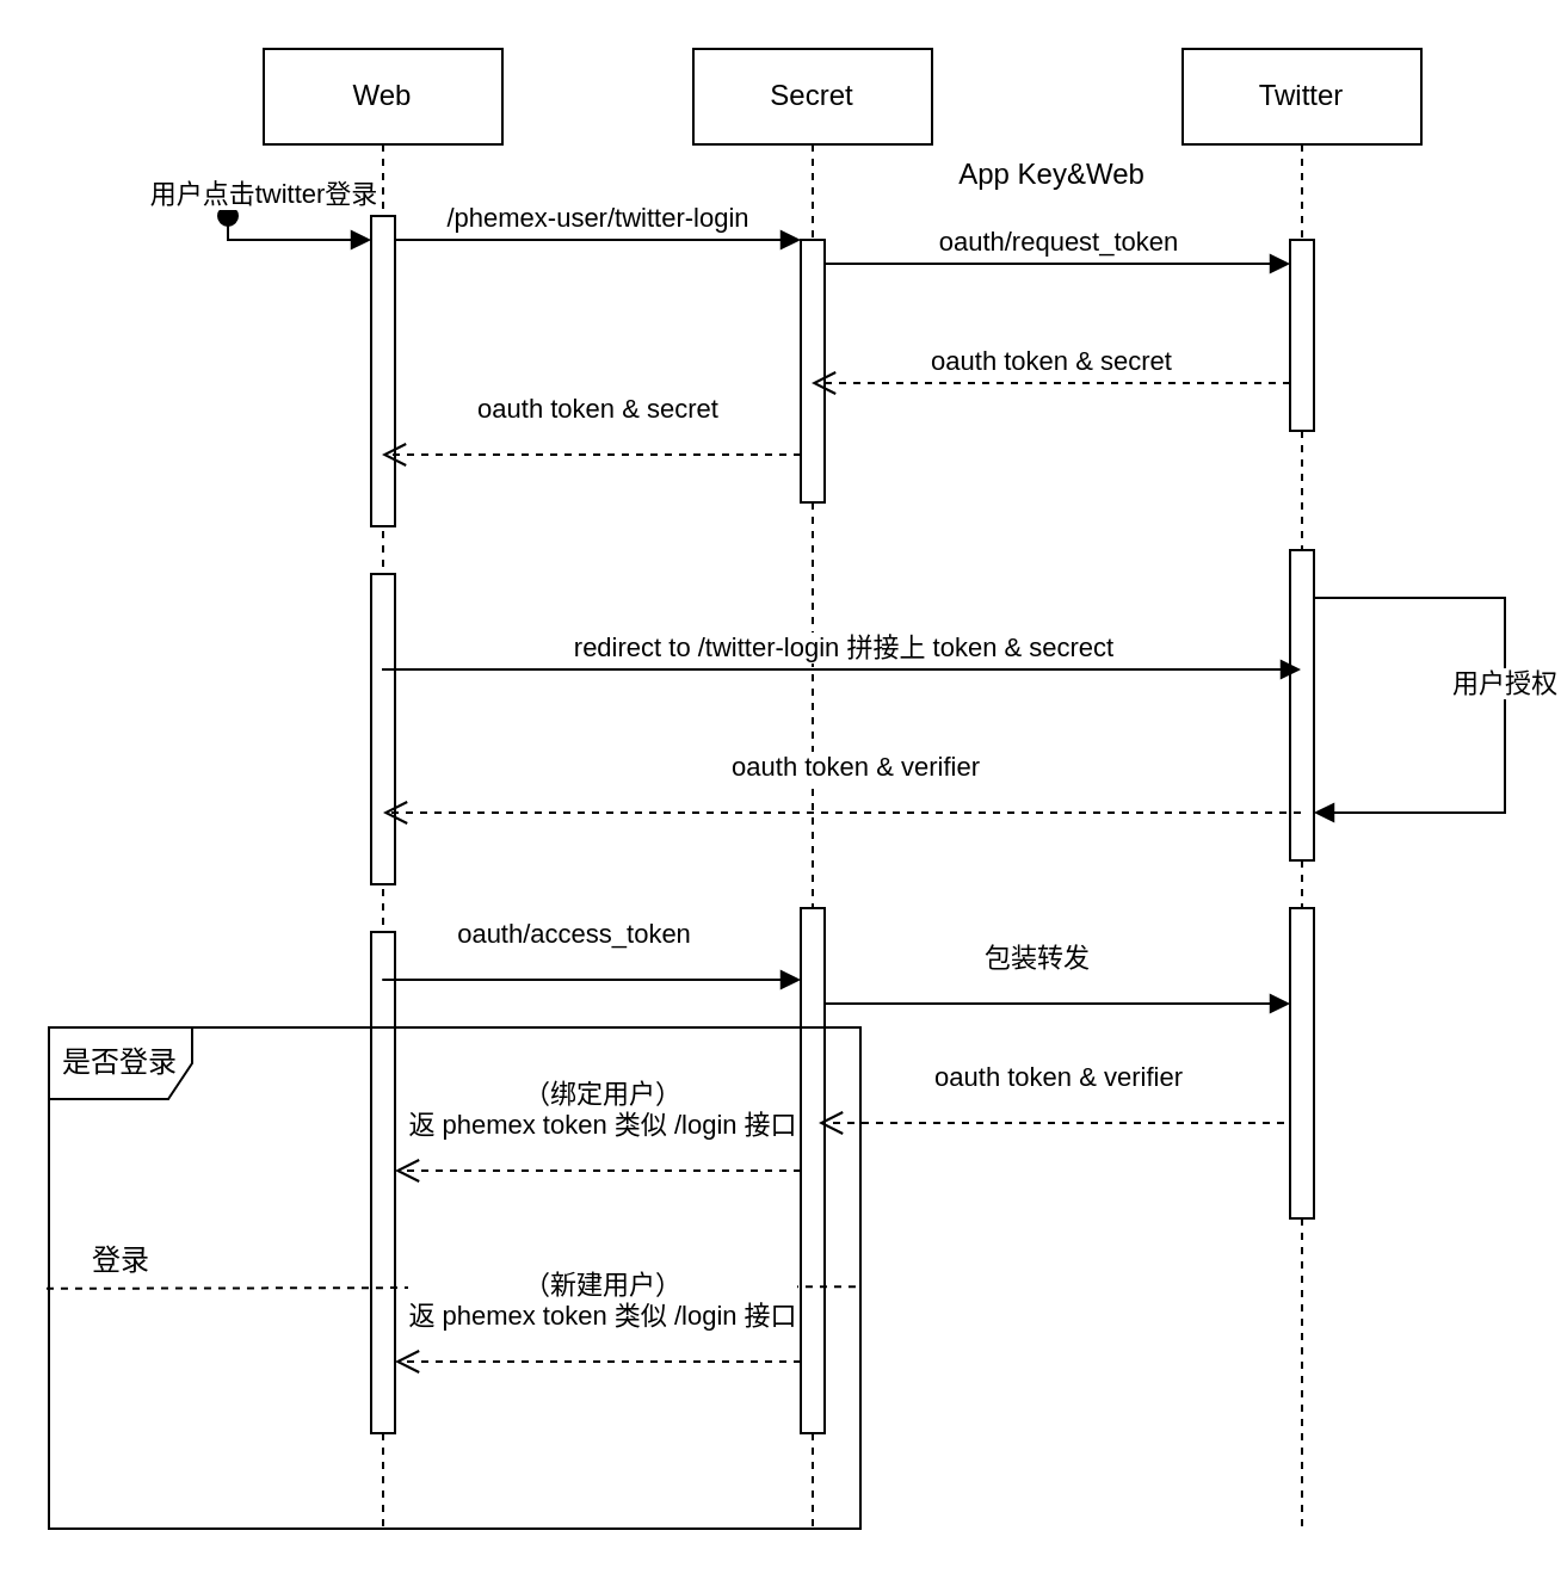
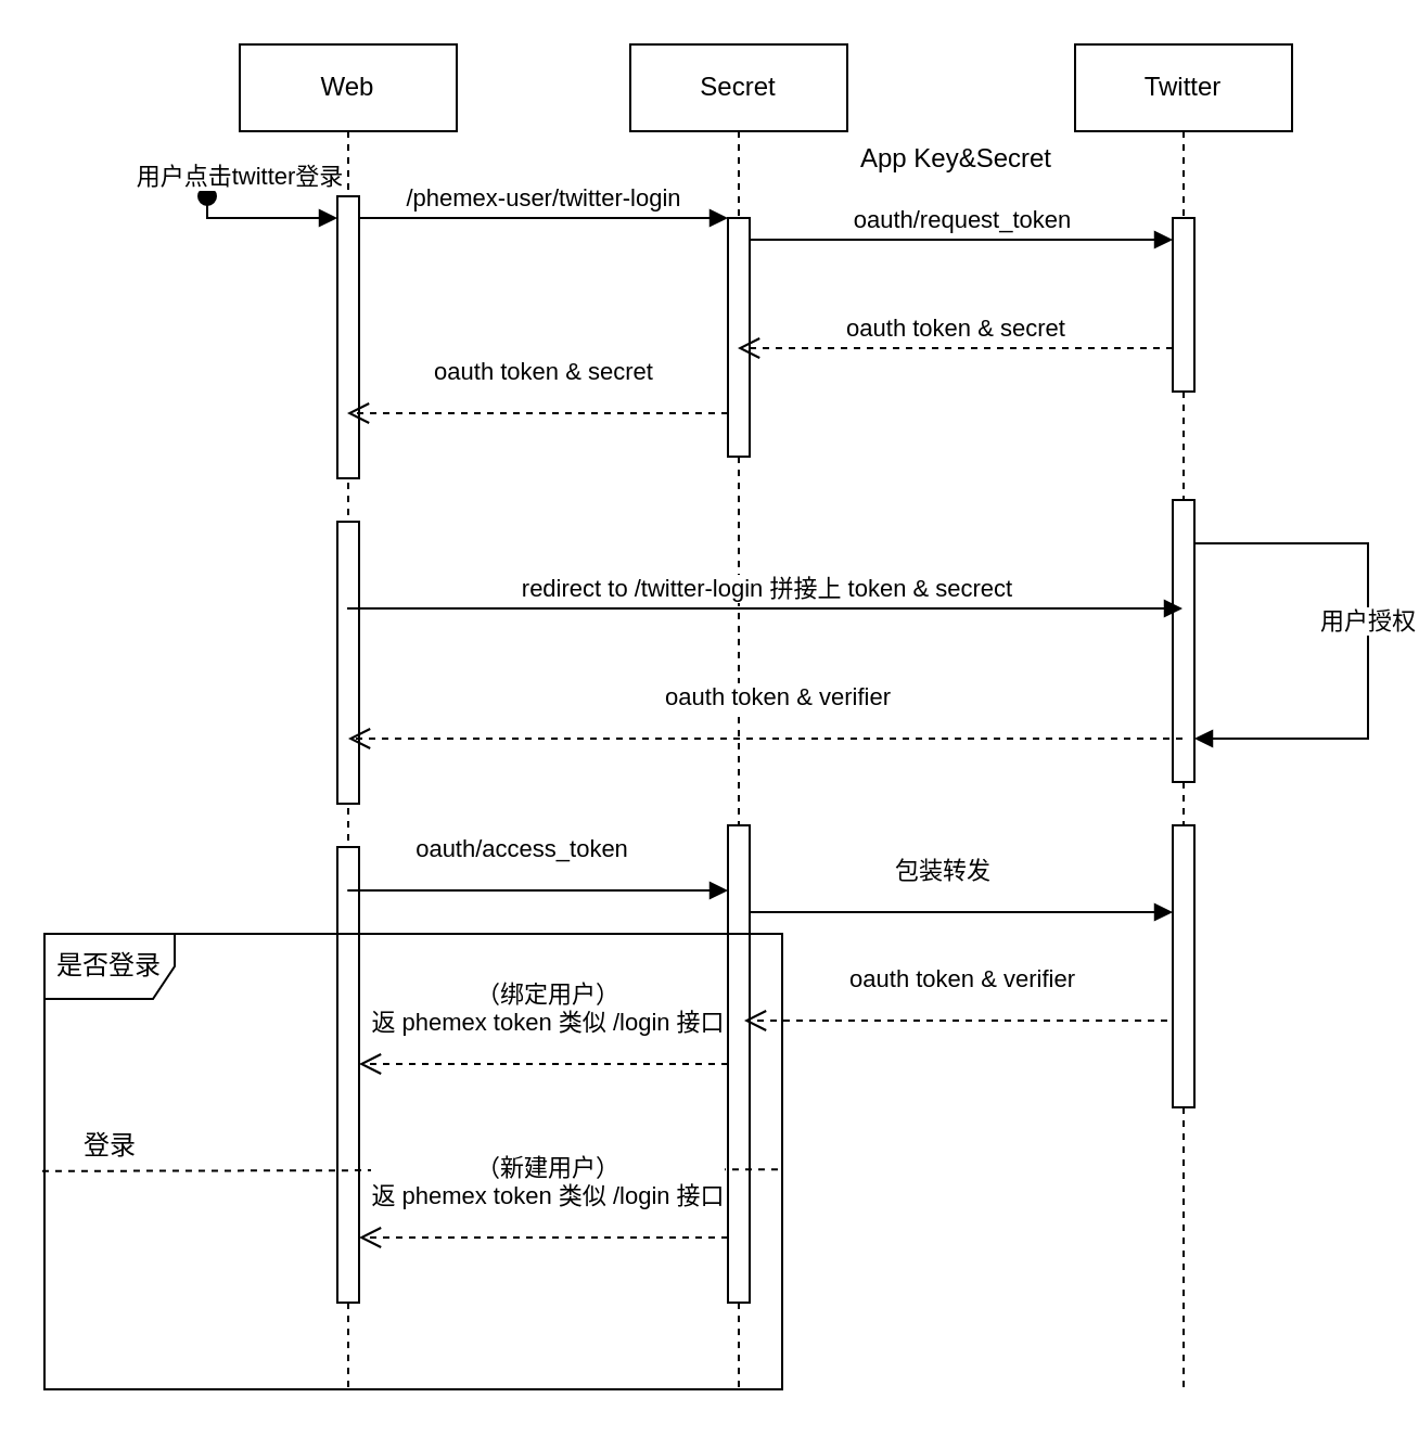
- <mxCell id="18" value="App Key&amp;amp;Web" style="text;html=1;align=center;verticalAlign=middle;resizable=0;points=[];autosize=1;strokeColor=none;fillColor=none;" vertex="1" parent="1"><mxGeometry x="385" y="58" width="110" height="30" as="geometry" /></mxCell>
+ <mxCell id="18" value="App Key&amp;amp;Secret" style="text;html=1;align=center;verticalAlign=middle;resizable=0;points=[];autosize=1;strokeColor=none;fillColor=none;" vertex="1" parent="1"><mxGeometry x="385" y="58" width="110" height="30" as="geometry" /></mxCell>
